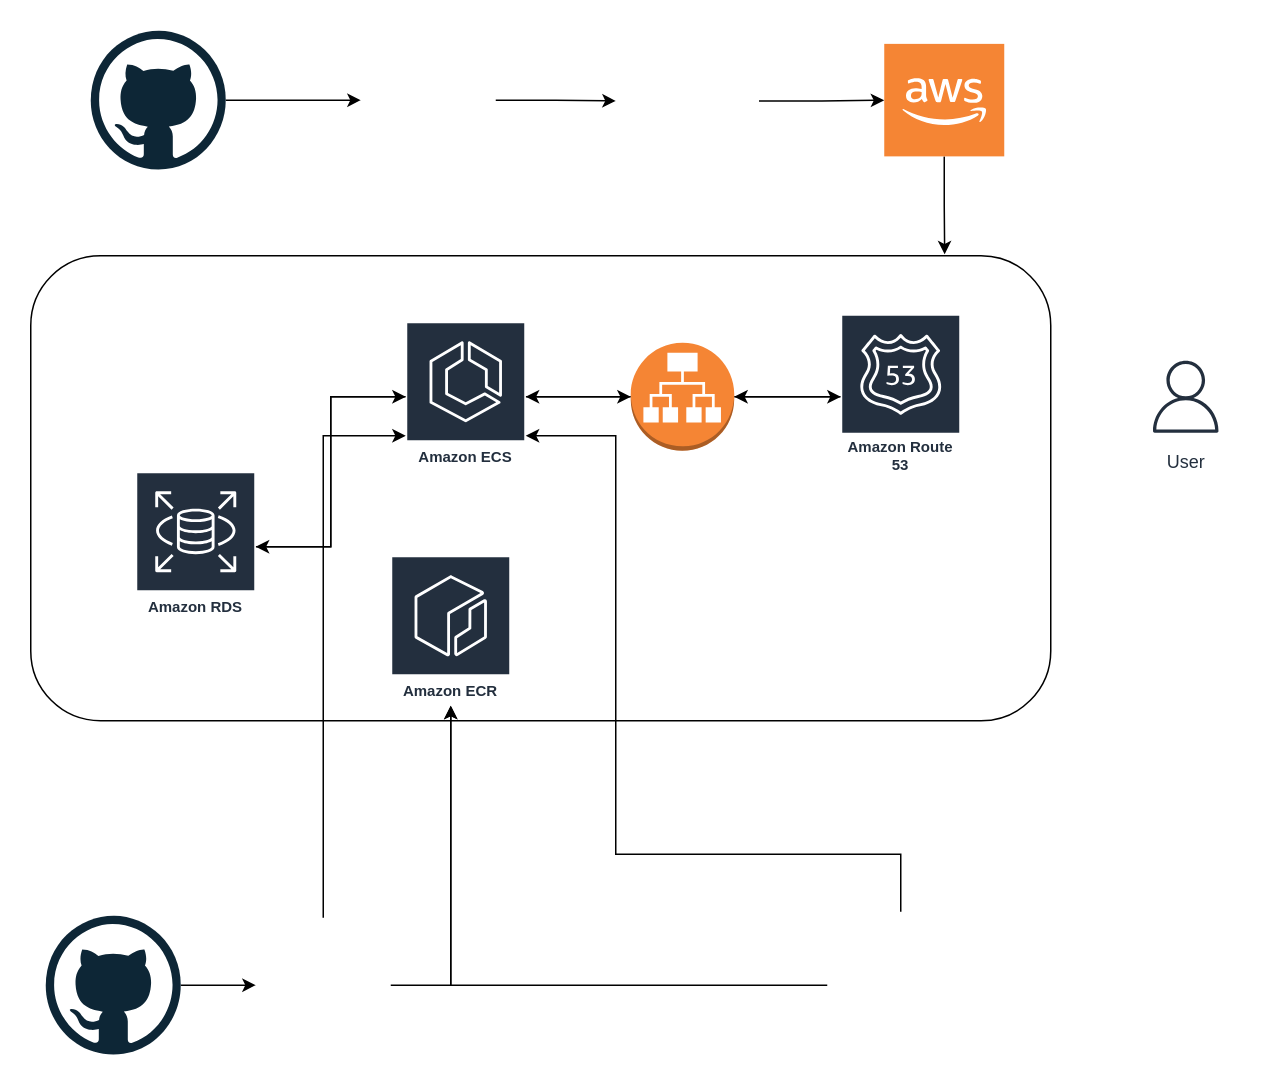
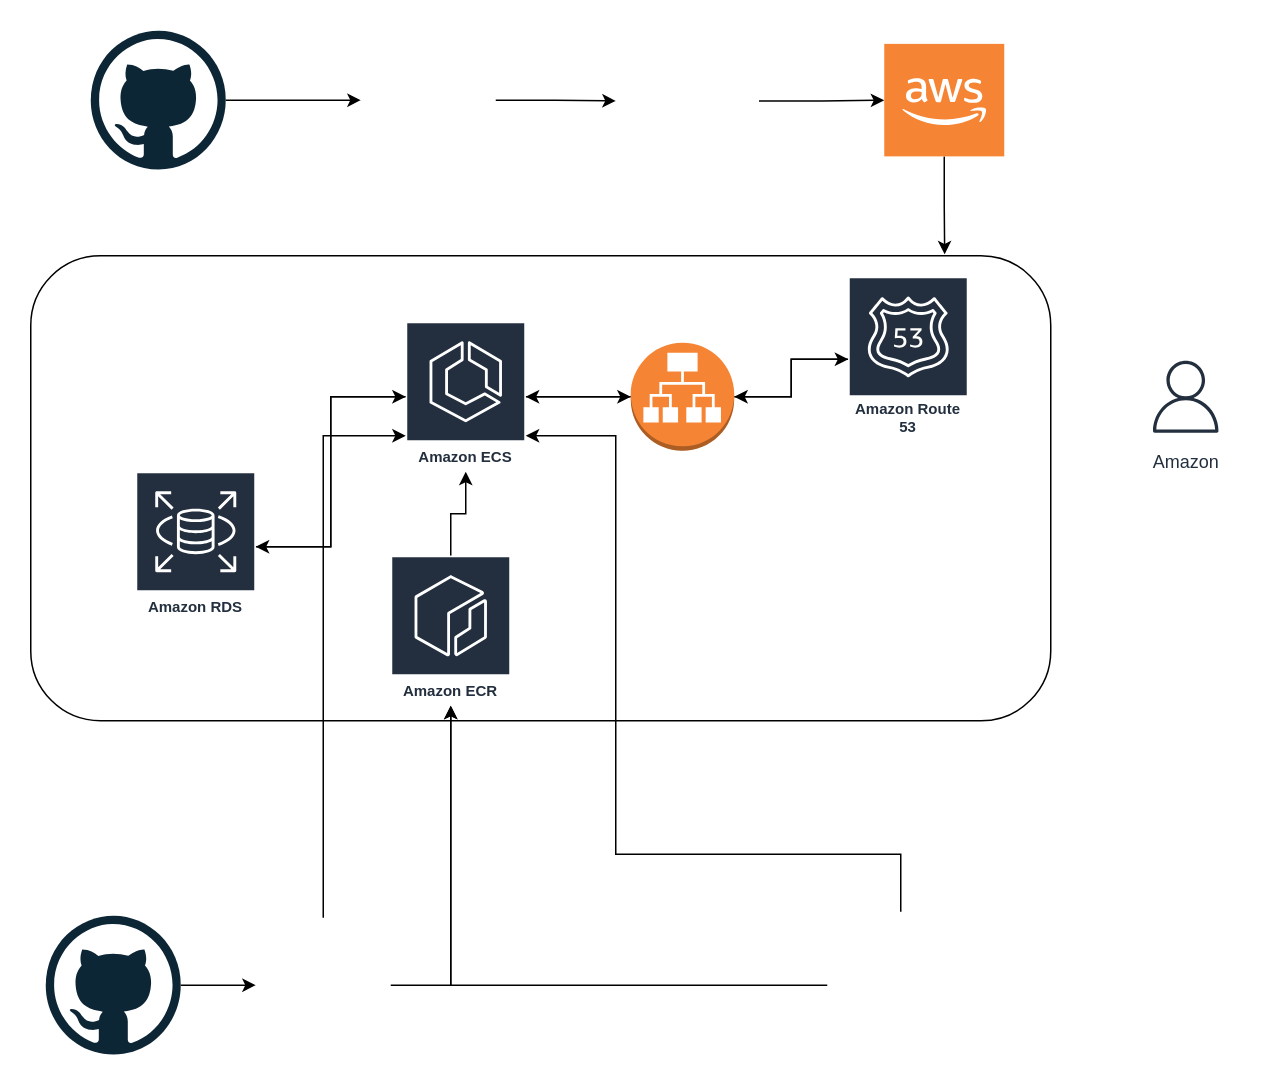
- <mxCell id="16" value="Amazon Route 53" style="outlineConnect=0;fontColor=#232F3E;gradientColor=none;strokeColor=#ffffff;fillColor=#232F3E;dashed=0;verticalLabelPosition=middle;verticalAlign=bottom;align=center;html=1;whiteSpace=wrap;fontSize=10;fontStyle=1;spacing=3;shape=mxgraph.aws4.productIcon;prIcon=mxgraph.aws4.route_53;" vertex="1" parent="1"><mxGeometry x="560" y="209" width="80" height="110" as="geometry" /></mxCell>
+ <mxCell id="16" value="Amazon Route 53" style="outlineConnect=0;fontColor=#232F3E;gradientColor=none;strokeColor=#ffffff;fillColor=#232F3E;dashed=0;verticalLabelPosition=middle;verticalAlign=bottom;align=center;html=1;whiteSpace=wrap;fontSize=10;fontStyle=1;spacing=3;shape=mxgraph.aws4.productIcon;prIcon=mxgraph.aws4.route_53;" vertex="1" parent="1"><mxGeometry x="565" y="184" width="80" height="110" as="geometry" /></mxCell>
- <mxCell id="11" value="User" style="outlineConnect=0;fontColor=#232F3E;gradientColor=none;strokeColor=#232F3E;fillColor=#ffffff;dashed=0;verticalLabelPosition=bottom;verticalAlign=top;align=center;html=1;fontSize=12;fontStyle=0;aspect=fixed;shape=mxgraph.aws4.resourceIcon;resIcon=mxgraph.aws4.user;" vertex="1" parent="1"><mxGeometry x="760" y="234" width="60" height="60" as="geometry" /></mxCell>
+ <mxCell id="11" value="Amazon" style="outlineConnect=0;fontColor=#232F3E;gradientColor=none;strokeColor=#232F3E;fillColor=#ffffff;dashed=0;verticalLabelPosition=bottom;verticalAlign=top;align=center;html=1;fontSize=12;fontStyle=0;aspect=fixed;shape=mxgraph.aws4.resourceIcon;resIcon=mxgraph.aws4.user;" vertex="1" parent="1"><mxGeometry x="760" y="234" width="60" height="60" as="geometry" /></mxCell>
+ <mxCell id="20" style="edgeStyle=orthogonalEdgeStyle;rounded=0;orthogonalLoop=1;jettySize=auto;html=1;" edge="1" parent="1" source="21" target="19"><mxGeometry relative="1" as="geometry" /></mxCell>
